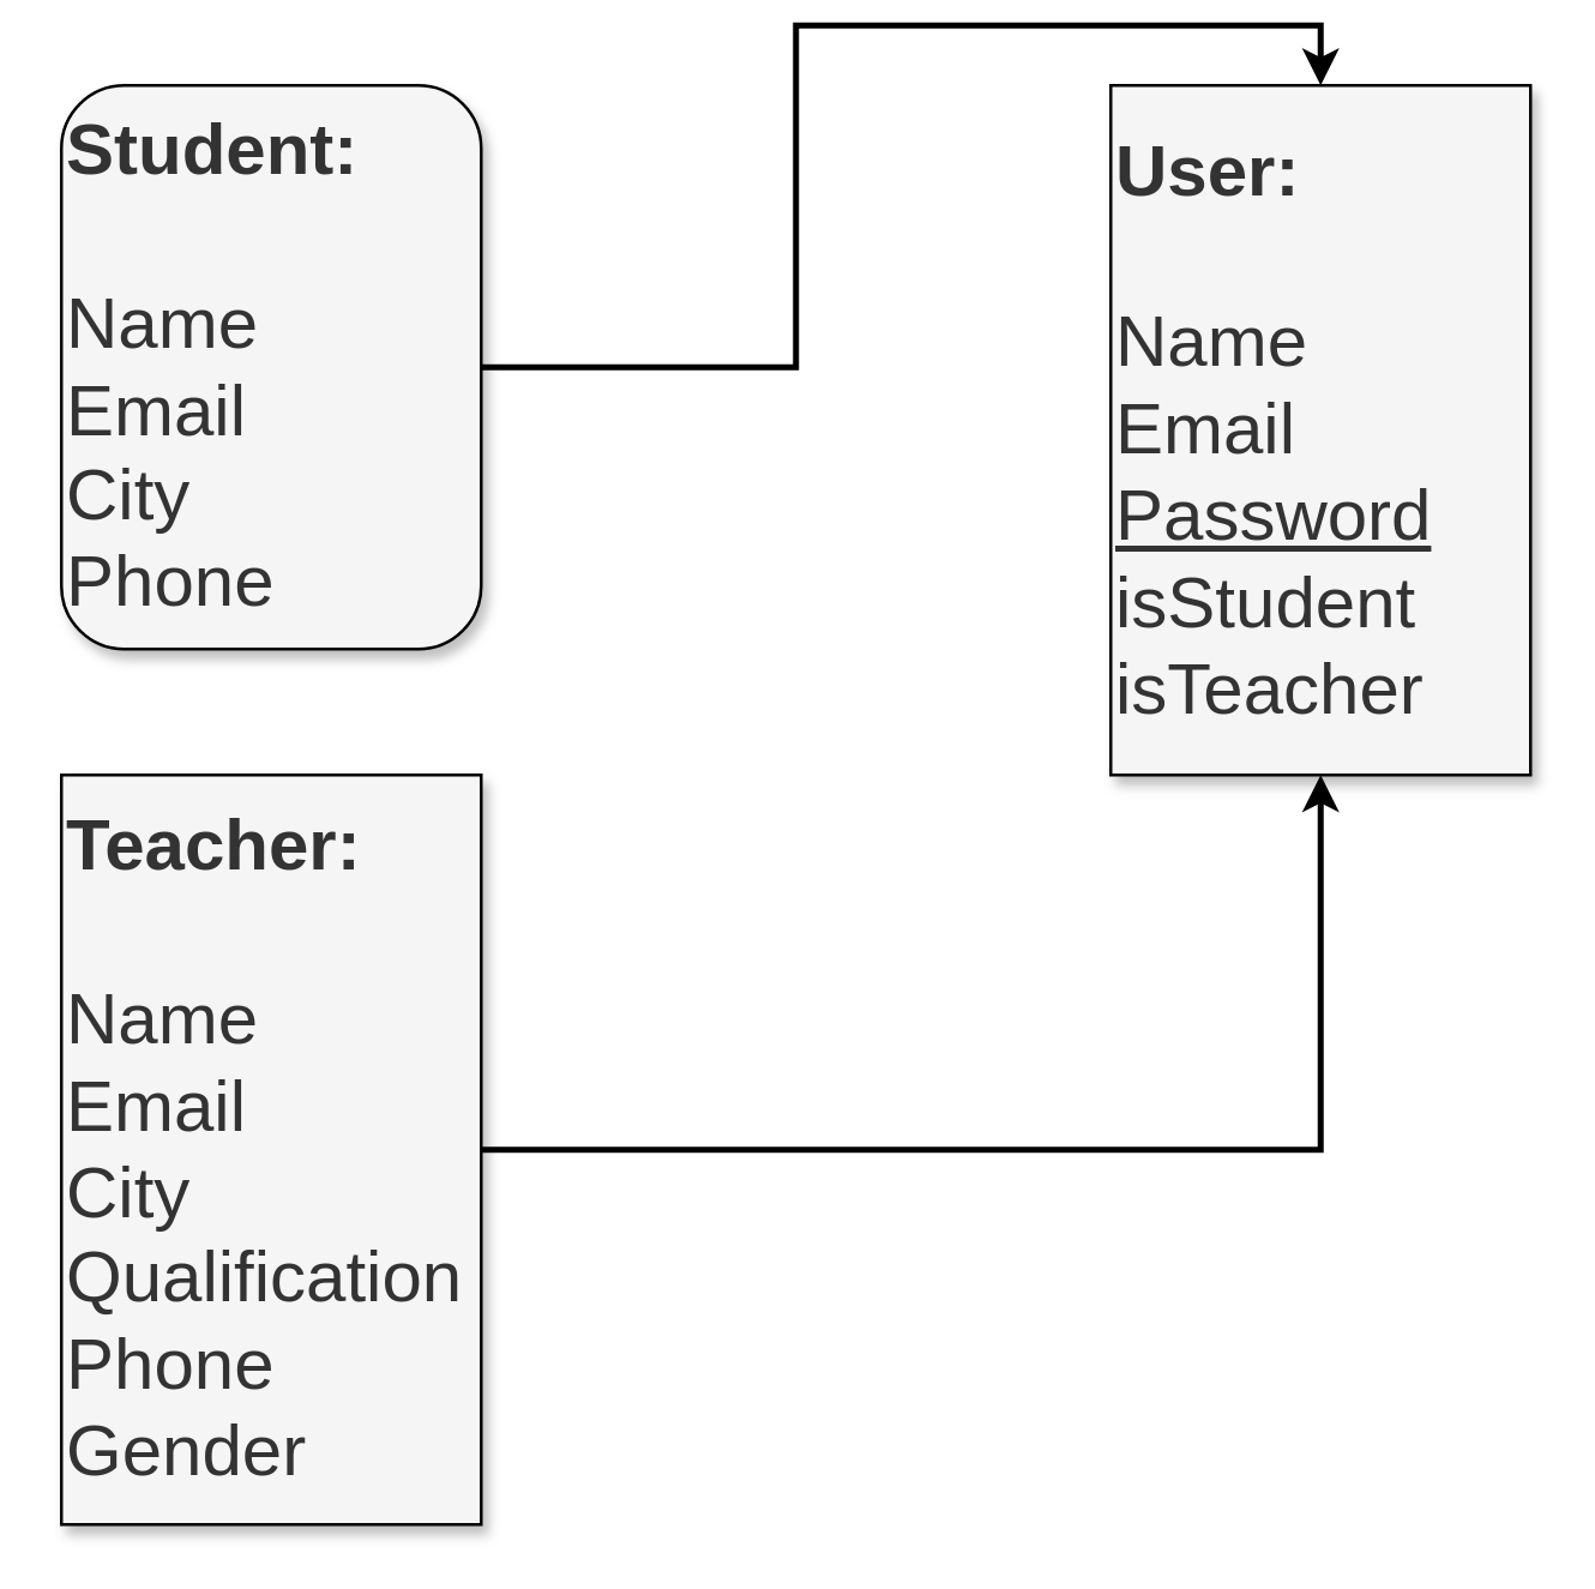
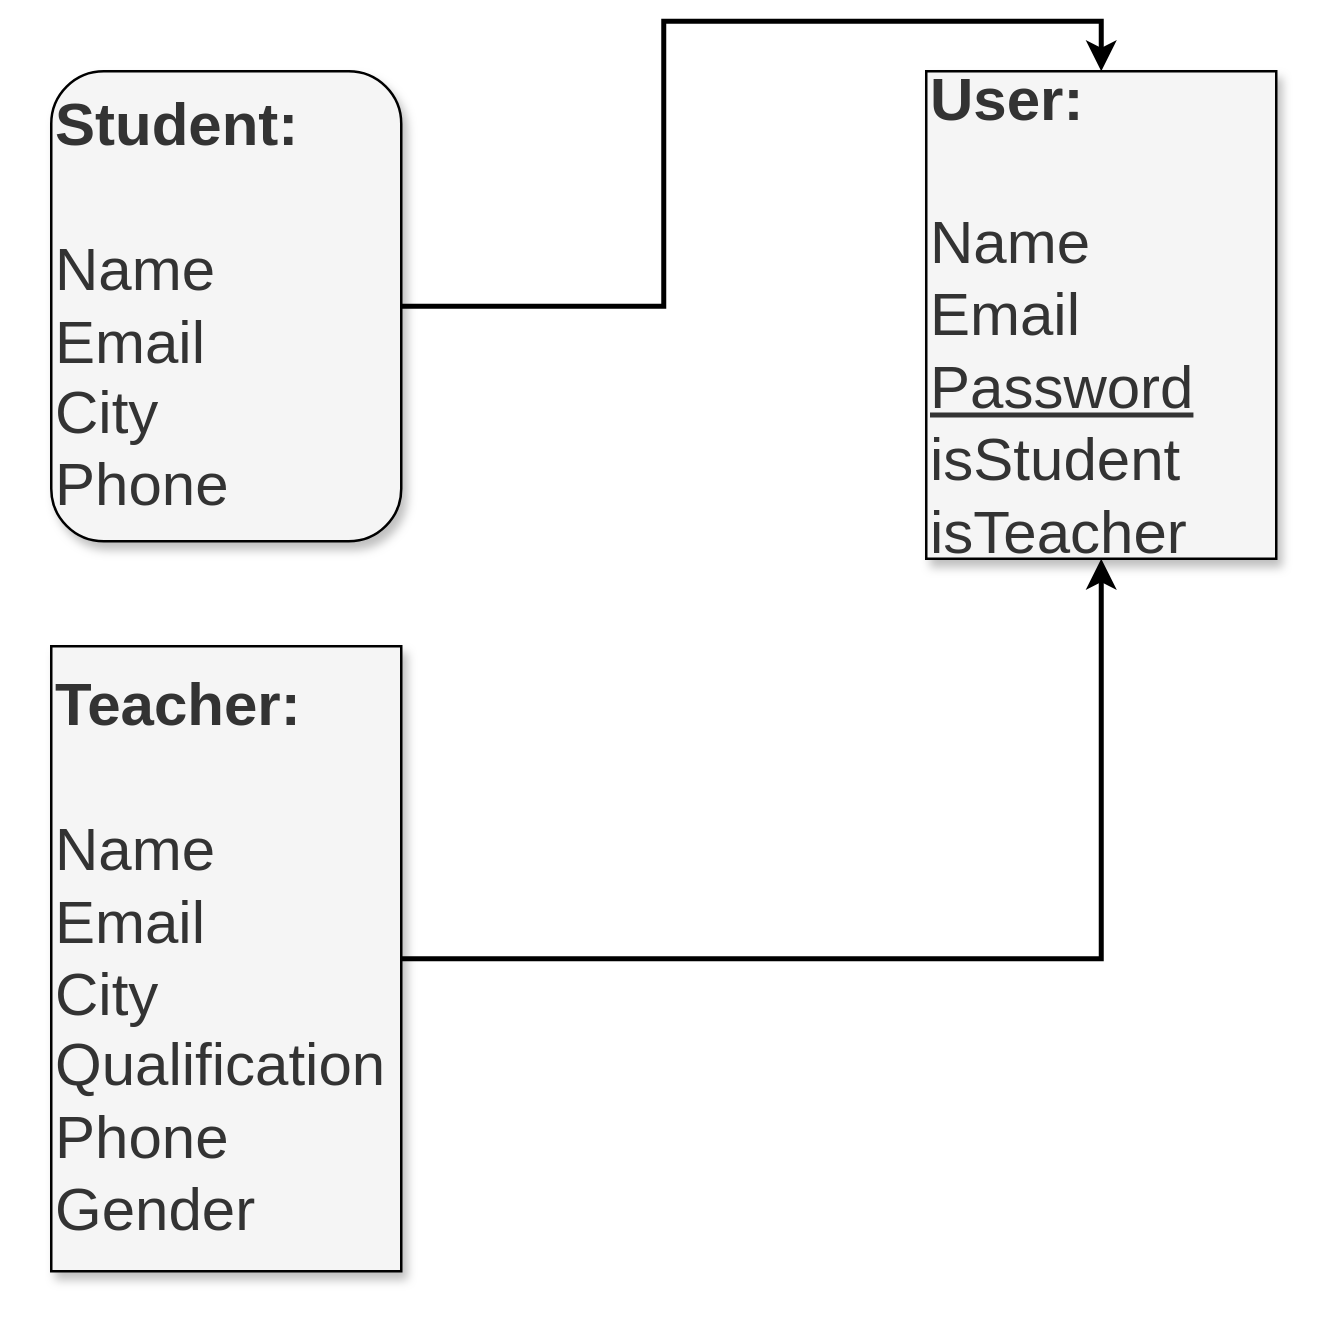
- <mxCell id="4" value="&lt;font style=&quot;font-size: 24px;&quot;&gt;&lt;b&gt;User:&lt;br&gt;&lt;br&gt;&lt;/b&gt;Name&lt;br&gt;Email&lt;br&gt;&lt;u&gt;Password&lt;br&gt;&lt;/u&gt;isStudent&lt;br&gt;isTeacher&lt;br&gt;&lt;/font&gt;" style="rounded=0;whiteSpace=wrap;html=1;align=left;fillColor=#f5f5f5;strokeColor=default;fontColor=#333333;gradientColor=none;perimeterSpacing=0;glass=0;shadow=1;" vertex="1" parent="1"><mxGeometry x="370" y="20" width="140" height="230" as="geometry" /></mxCell>
+ <mxCell id="4" value="&lt;font style=&quot;font-size: 24px;&quot;&gt;&lt;b&gt;User:&lt;br&gt;&lt;br&gt;&lt;/b&gt;Name&lt;br&gt;Email&lt;br&gt;&lt;u&gt;Password&lt;br&gt;&lt;/u&gt;isStudent&lt;br&gt;isTeacher&lt;br&gt;&lt;/font&gt;" style="rounded=0;whiteSpace=wrap;html=1;align=left;fillColor=#f5f5f5;strokeColor=default;fontColor=#333333;gradientColor=none;perimeterSpacing=0;glass=0;shadow=1;" vertex="1" parent="1"><mxGeometry x="370" y="20" width="140" height="195" as="geometry" /></mxCell>
